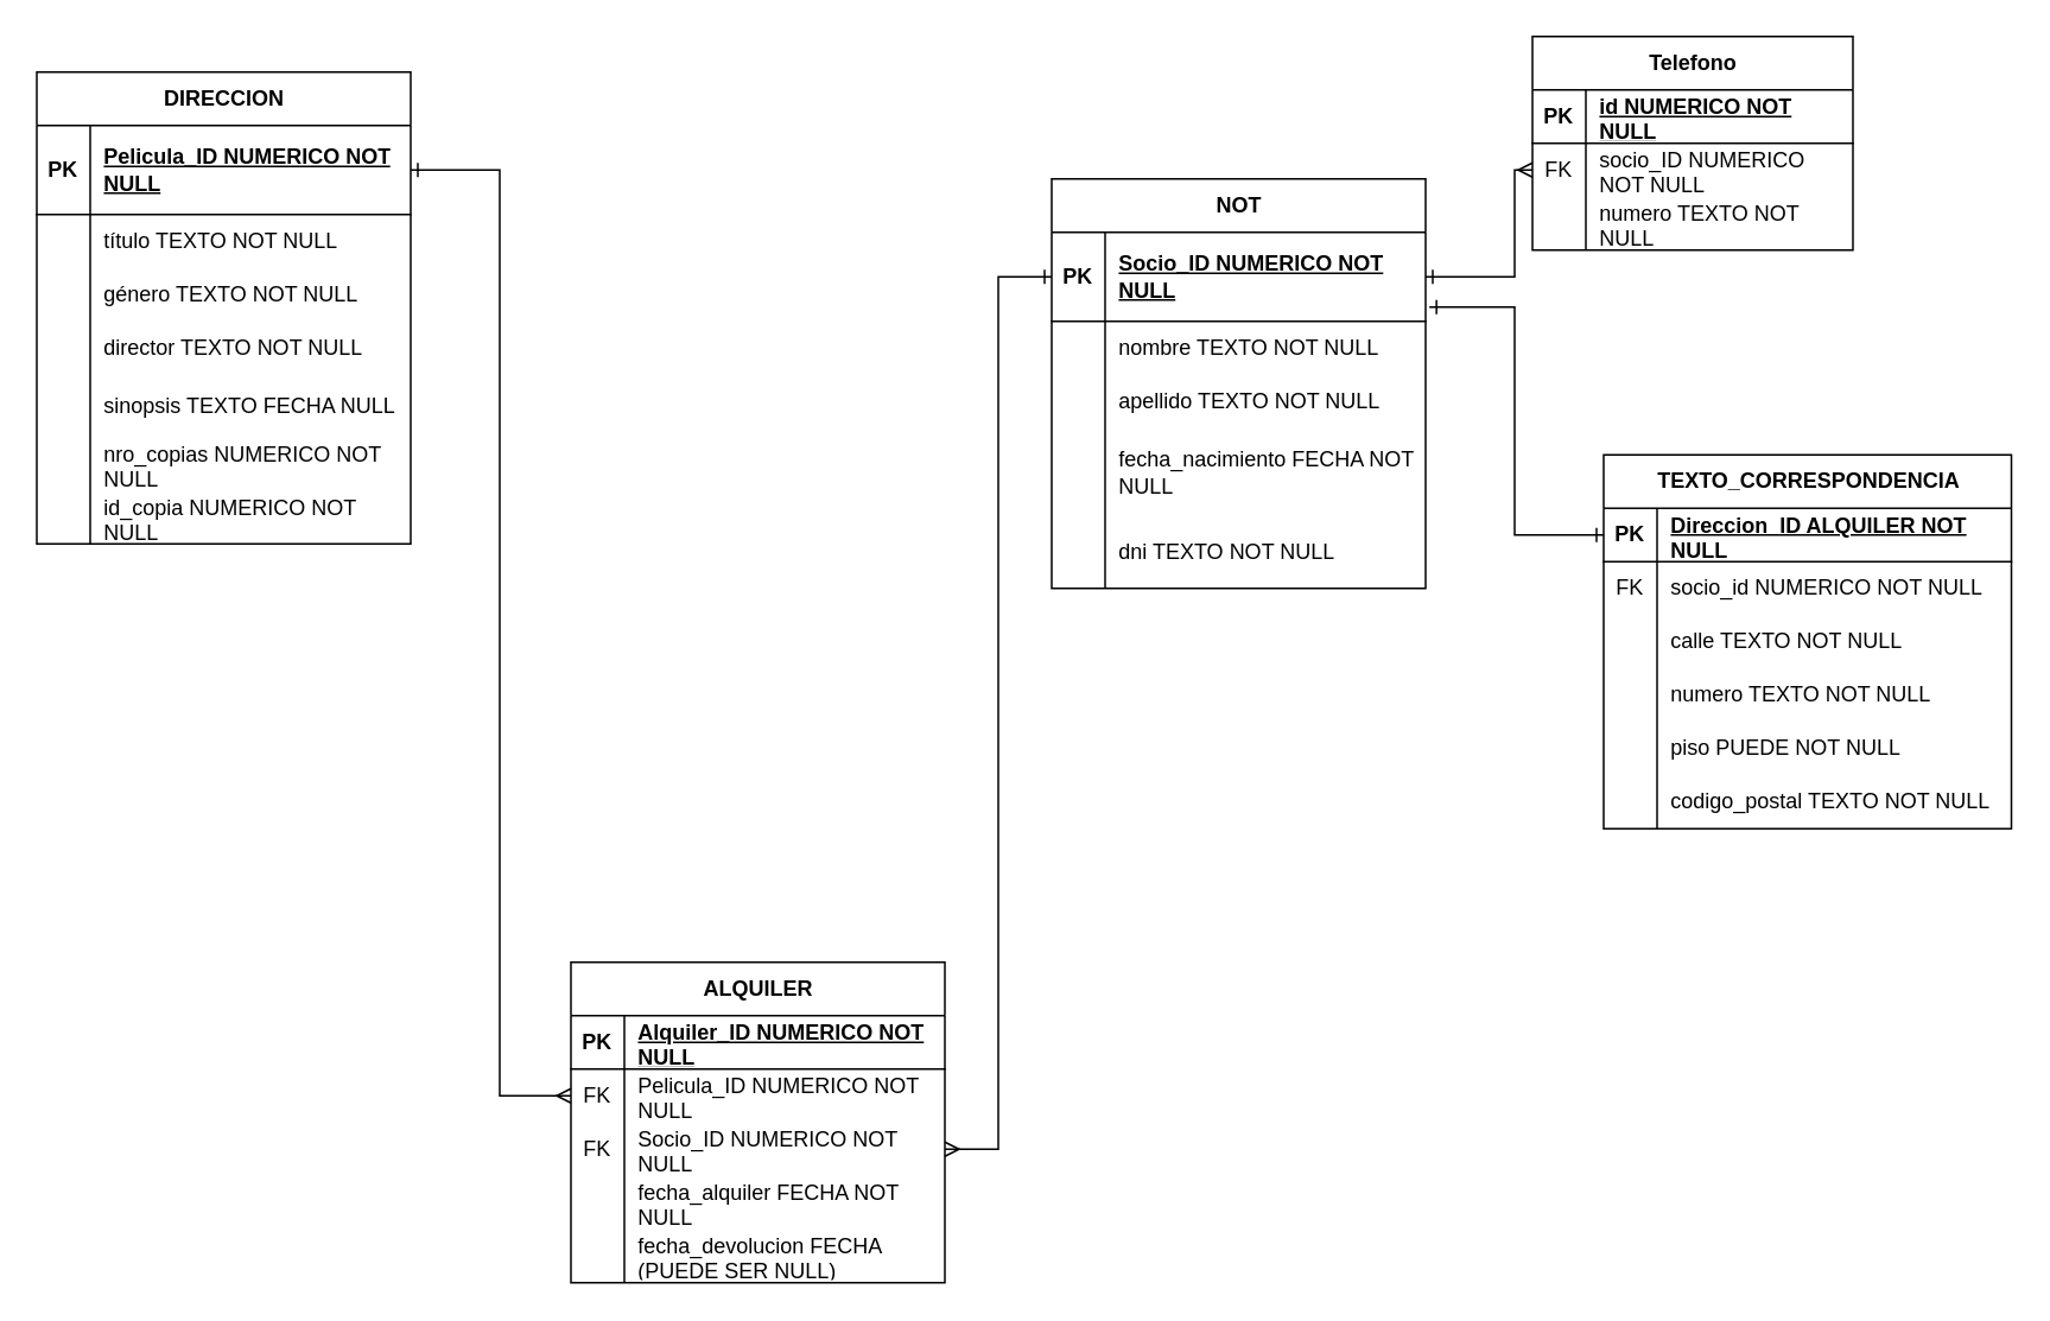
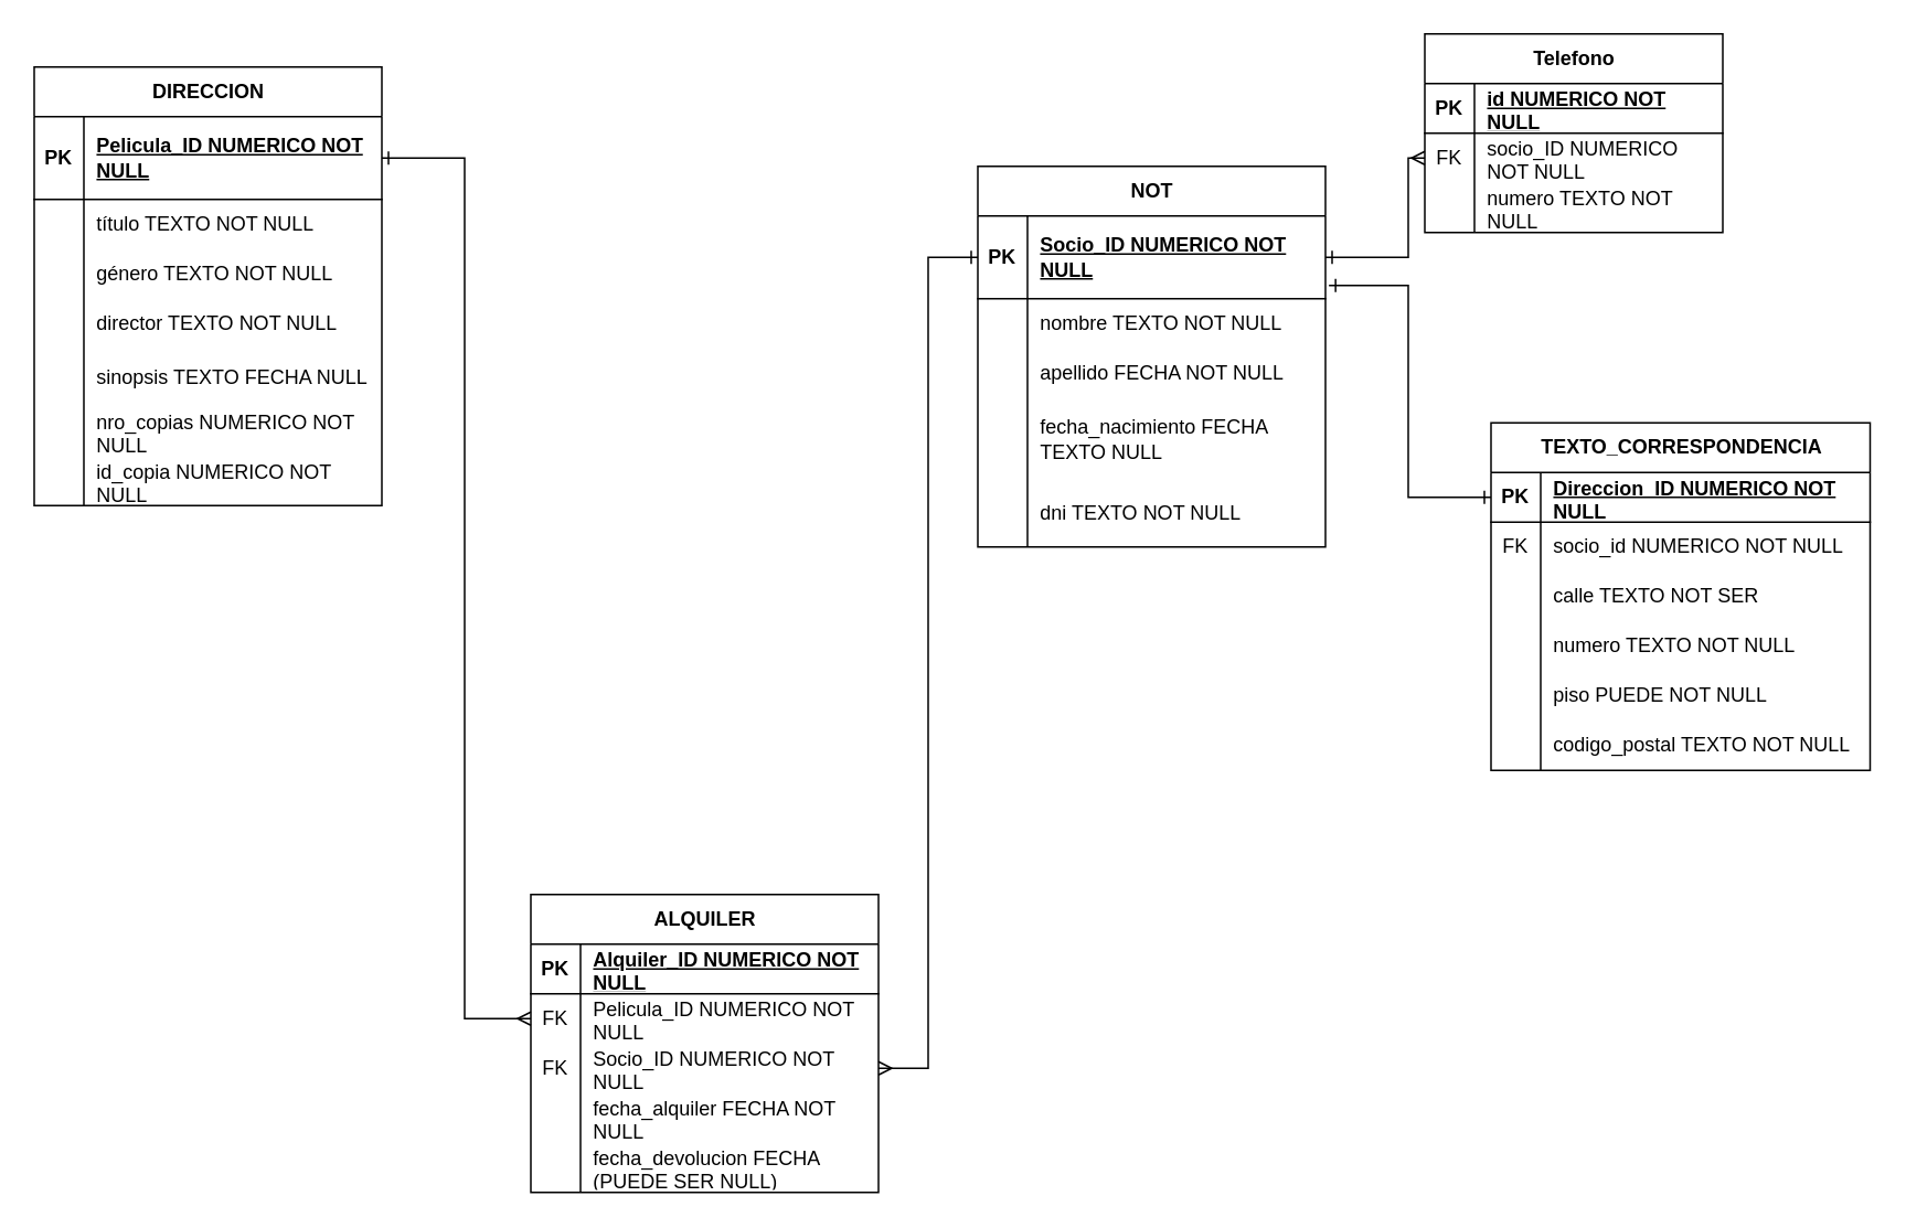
- <mxCell id="21" value="apellido TEXTO NOT NULL" style="shape=partialRectangle;connectable=0;fillColor=none;top=0;left=0;bottom=0;right=0;align=left;spacingLeft=6;overflow=hidden;whiteSpace=wrap;html=1;" vertex="1" parent="19"><mxGeometry x="30" width="180" height="30" as="geometry"><mxRectangle width="180" height="30" as="alternateBounds" /></mxGeometry></mxCell>
+ <mxCell id="21" value="apellido FECHA NOT NULL" style="shape=partialRectangle;connectable=0;fillColor=none;top=0;left=0;bottom=0;right=0;align=left;spacingLeft=6;overflow=hidden;whiteSpace=wrap;html=1;" vertex="1" parent="19"><mxGeometry x="30" width="180" height="30" as="geometry"><mxRectangle width="180" height="30" as="alternateBounds" /></mxGeometry></mxCell>
- <mxCell id="24" value="fecha_nacimiento FECHA NOT NULL" style="shape=partialRectangle;connectable=0;fillColor=none;top=0;left=0;bottom=0;right=0;align=left;spacingLeft=6;overflow=hidden;whiteSpace=wrap;html=1;" vertex="1" parent="22"><mxGeometry x="30" width="180" height="50" as="geometry"><mxRectangle width="180" height="50" as="alternateBounds" /></mxGeometry></mxCell>
+ <mxCell id="24" value="fecha_nacimiento FECHA TEXTO NULL" style="shape=partialRectangle;connectable=0;fillColor=none;top=0;left=0;bottom=0;right=0;align=left;spacingLeft=6;overflow=hidden;whiteSpace=wrap;html=1;" vertex="1" parent="22"><mxGeometry x="30" width="180" height="50" as="geometry"><mxRectangle width="180" height="50" as="alternateBounds" /></mxGeometry></mxCell>
- <mxCell id="58" value="Direccion_ID ALQUILER NOT NULL&amp;nbsp;" style="shape=partialRectangle;connectable=0;fillColor=none;top=0;left=0;bottom=0;right=0;align=left;spacingLeft=6;fontStyle=5;overflow=hidden;whiteSpace=wrap;html=1;" vertex="1" parent="56"><mxGeometry x="30" width="199" height="30" as="geometry"><mxRectangle width="199" height="30" as="alternateBounds" /></mxGeometry></mxCell>
+ <mxCell id="58" value="Direccion_ID NUMERICO NOT NULL&amp;nbsp;" style="shape=partialRectangle;connectable=0;fillColor=none;top=0;left=0;bottom=0;right=0;align=left;spacingLeft=6;fontStyle=5;overflow=hidden;whiteSpace=wrap;html=1;" vertex="1" parent="56"><mxGeometry x="30" width="199" height="30" as="geometry"><mxRectangle width="199" height="30" as="alternateBounds" /></mxGeometry></mxCell>
- <mxCell id="64" value="calle TEXTO NOT NULL" style="shape=partialRectangle;connectable=0;fillColor=none;top=0;left=0;bottom=0;right=0;align=left;spacingLeft=6;overflow=hidden;whiteSpace=wrap;html=1;" vertex="1" parent="62"><mxGeometry x="30" width="199" height="30" as="geometry"><mxRectangle width="199" height="30" as="alternateBounds" /></mxGeometry></mxCell>
+ <mxCell id="64" value="calle TEXTO NOT SER" style="shape=partialRectangle;connectable=0;fillColor=none;top=0;left=0;bottom=0;right=0;align=left;spacingLeft=6;overflow=hidden;whiteSpace=wrap;html=1;" vertex="1" parent="62"><mxGeometry x="30" width="199" height="30" as="geometry"><mxRectangle width="199" height="30" as="alternateBounds" /></mxGeometry></mxCell>
